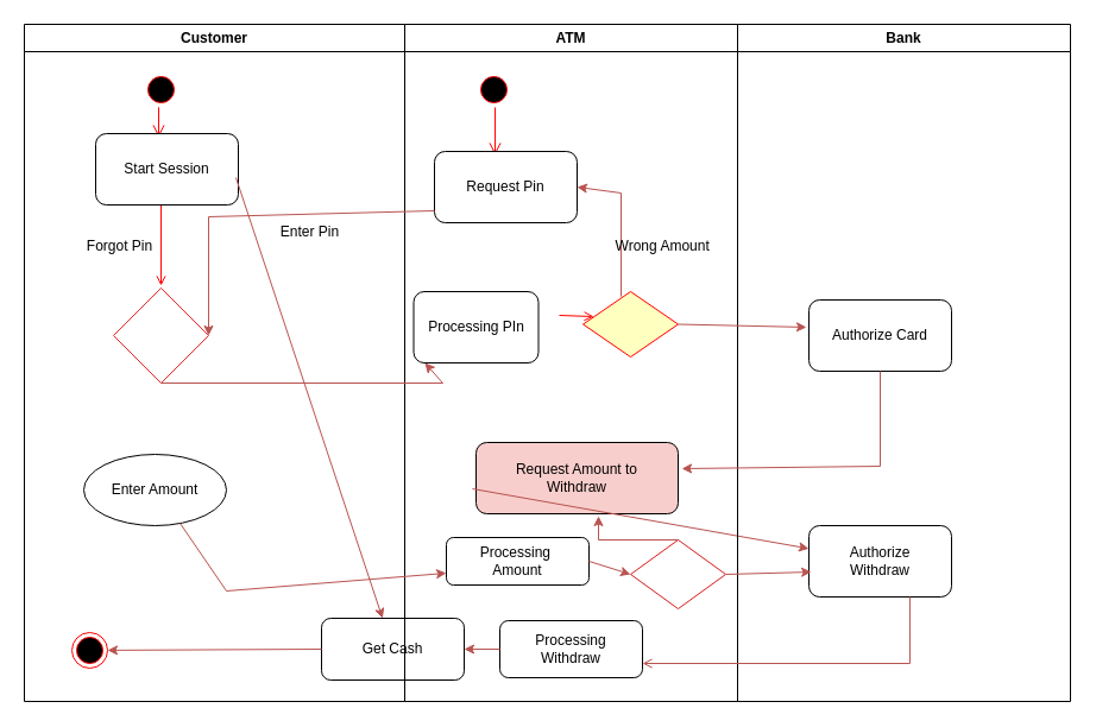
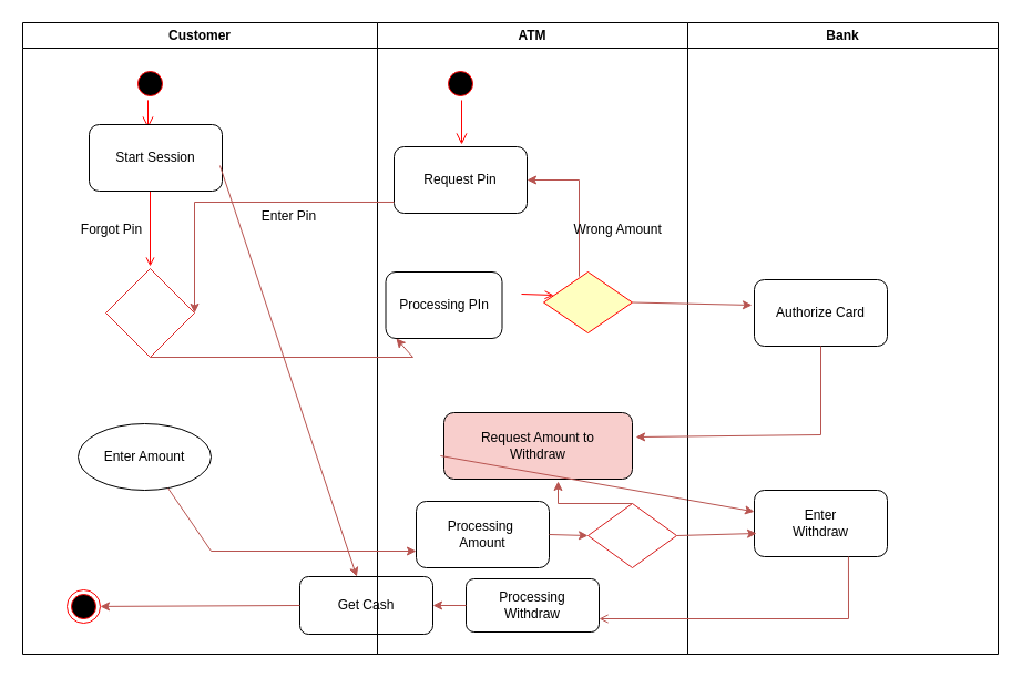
- <mxCell id="7" value="Request Pin" style="rounded=1;whiteSpace=wrap;html=1;" vertex="1" parent="2"><mxGeometry x="25" y="107" width="120" height="60" as="geometry" /></mxCell>
+ <mxCell id="7" value="Request Pin" style="rounded=1;whiteSpace=wrap;html=1;" vertex="1" parent="2"><mxGeometry x="15" y="112" width="120" height="60" as="geometry" /></mxCell>
- <mxCell id="12" value="Processing&amp;nbsp;&lt;div&gt;Amount&lt;/div&gt;" style="rounded=1;whiteSpace=wrap;html=1;" vertex="1" parent="2"><mxGeometry x="35" y="432" width="120" height="40" as="geometry" /></mxCell>
+ <mxCell id="12" value="Processing&amp;nbsp;&lt;div&gt;Amount&lt;/div&gt;" style="rounded=1;whiteSpace=wrap;html=1;" vertex="1" parent="2"><mxGeometry x="35" y="432" width="120" height="60" as="geometry" /></mxCell>
- <mxCell id="36" value="Authorize&lt;div&gt;Withdraw&lt;/div&gt;" style="rounded=1;whiteSpace=wrap;html=1;" vertex="1" parent="34"><mxGeometry x="60" y="422" width="120" height="60" as="geometry" /></mxCell>
+ <mxCell id="36" value="Enter&lt;div&gt;Withdraw&lt;/div&gt;" style="rounded=1;whiteSpace=wrap;html=1;" vertex="1" parent="34"><mxGeometry x="60" y="422" width="120" height="60" as="geometry" /></mxCell>
